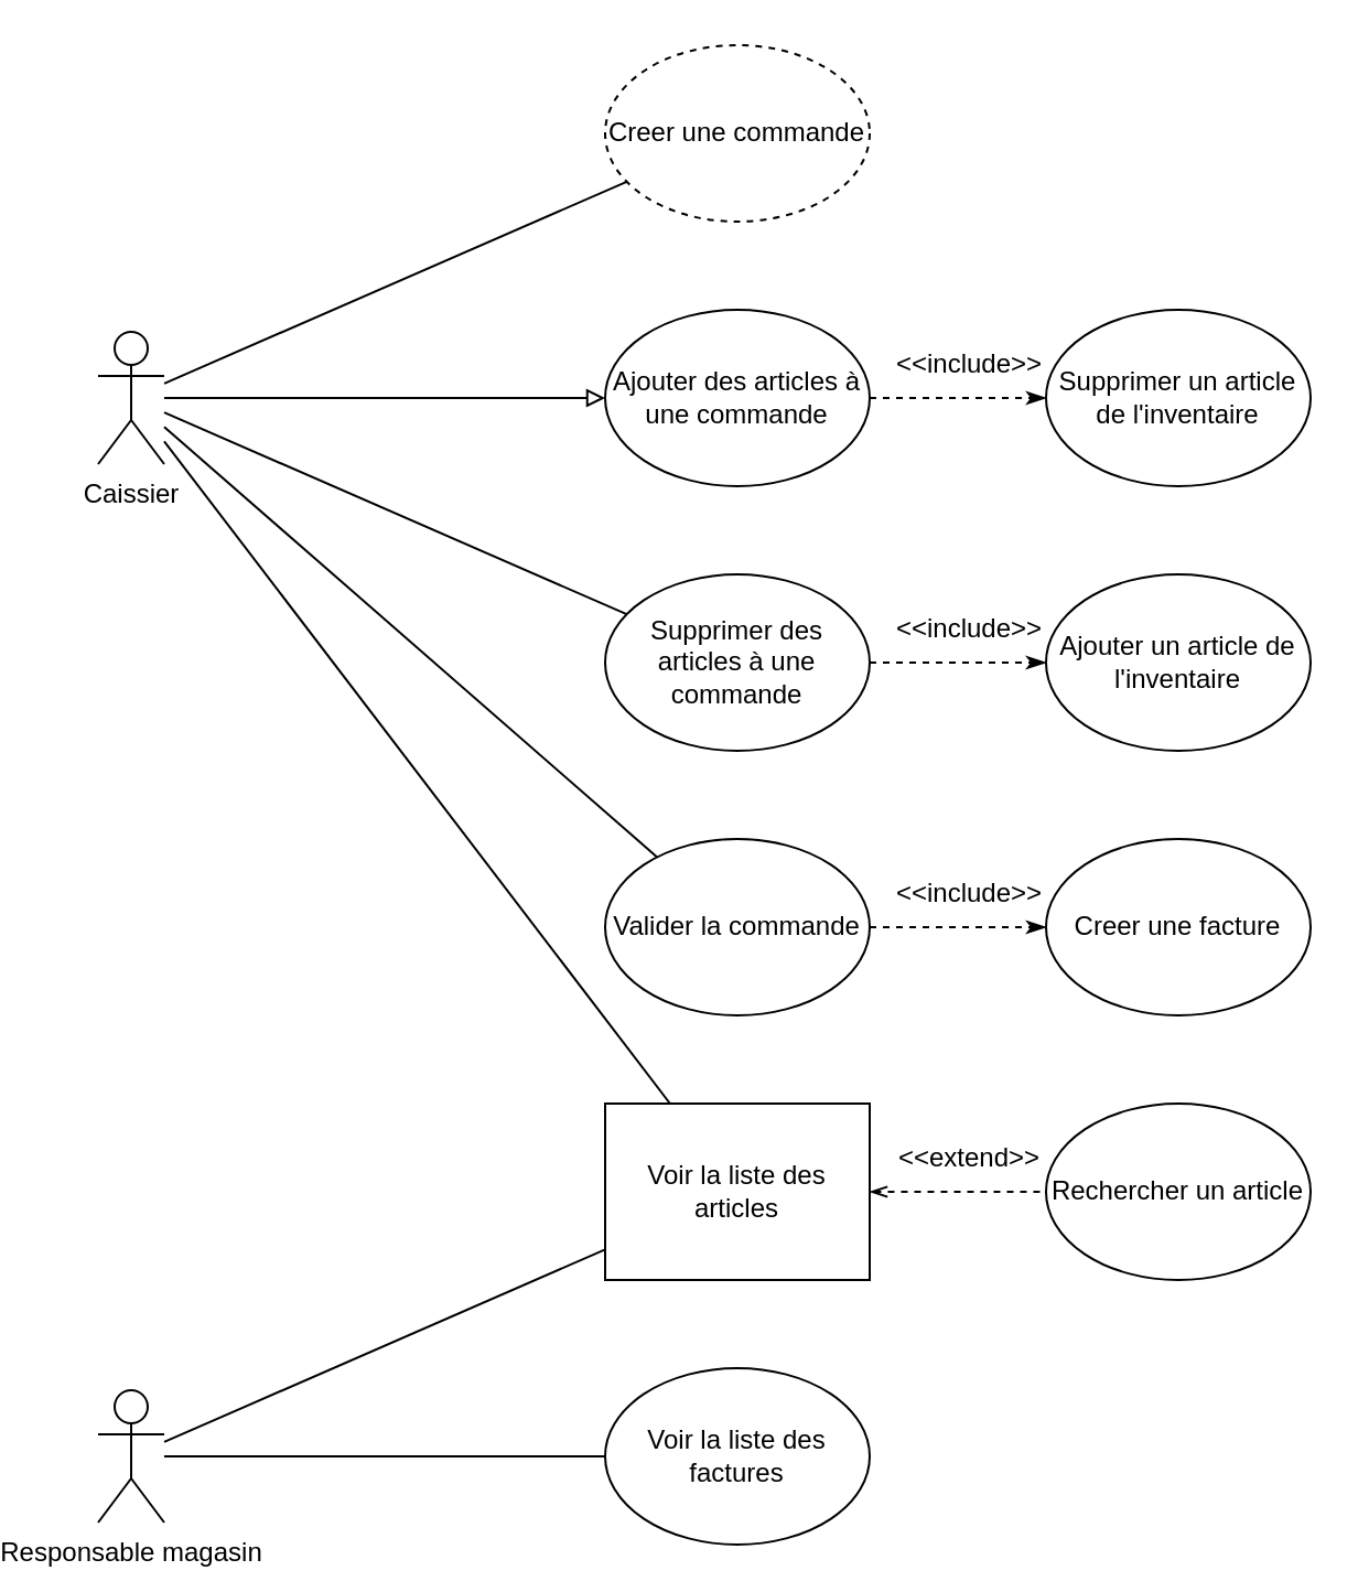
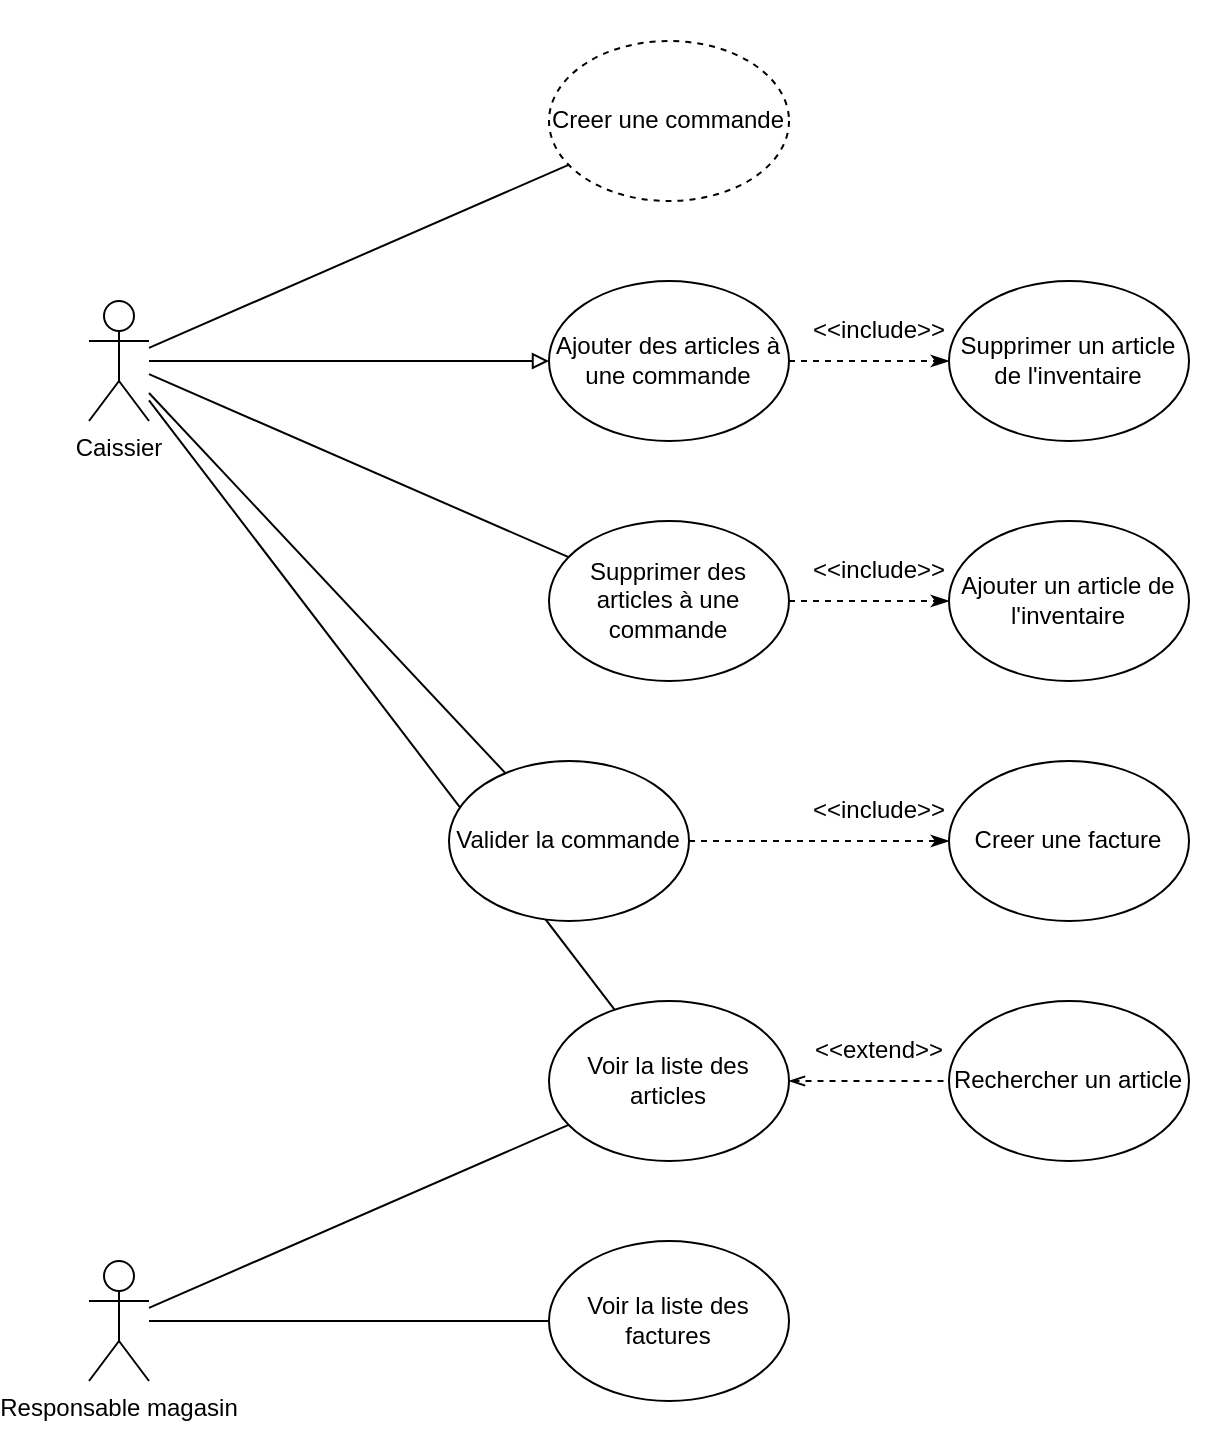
- <mxCell id="22" value="Valider la commande" style="ellipse;whiteSpace=wrap;html=1;" vertex="1" parent="1"><mxGeometry x="250" y="380" width="120" height="80" as="geometry" /></mxCell>
+ <mxCell id="22" value="Valider la commande" style="ellipse;whiteSpace=wrap;html=1;" vertex="1" parent="1"><mxGeometry x="200" y="380" width="120" height="80" as="geometry" /></mxCell>
- <mxCell id="19" value="Voir la liste des articles" style="whiteSpace=wrap;html=1;rounded=0;" vertex="1" parent="1"><mxGeometry x="250" y="500" width="120" height="80" as="geometry" /></mxCell>
+ <mxCell id="19" value="Voir la liste des articles" style="ellipse;whiteSpace=wrap;html=1;" vertex="1" parent="1"><mxGeometry x="250" y="500" width="120" height="80" as="geometry" /></mxCell>
